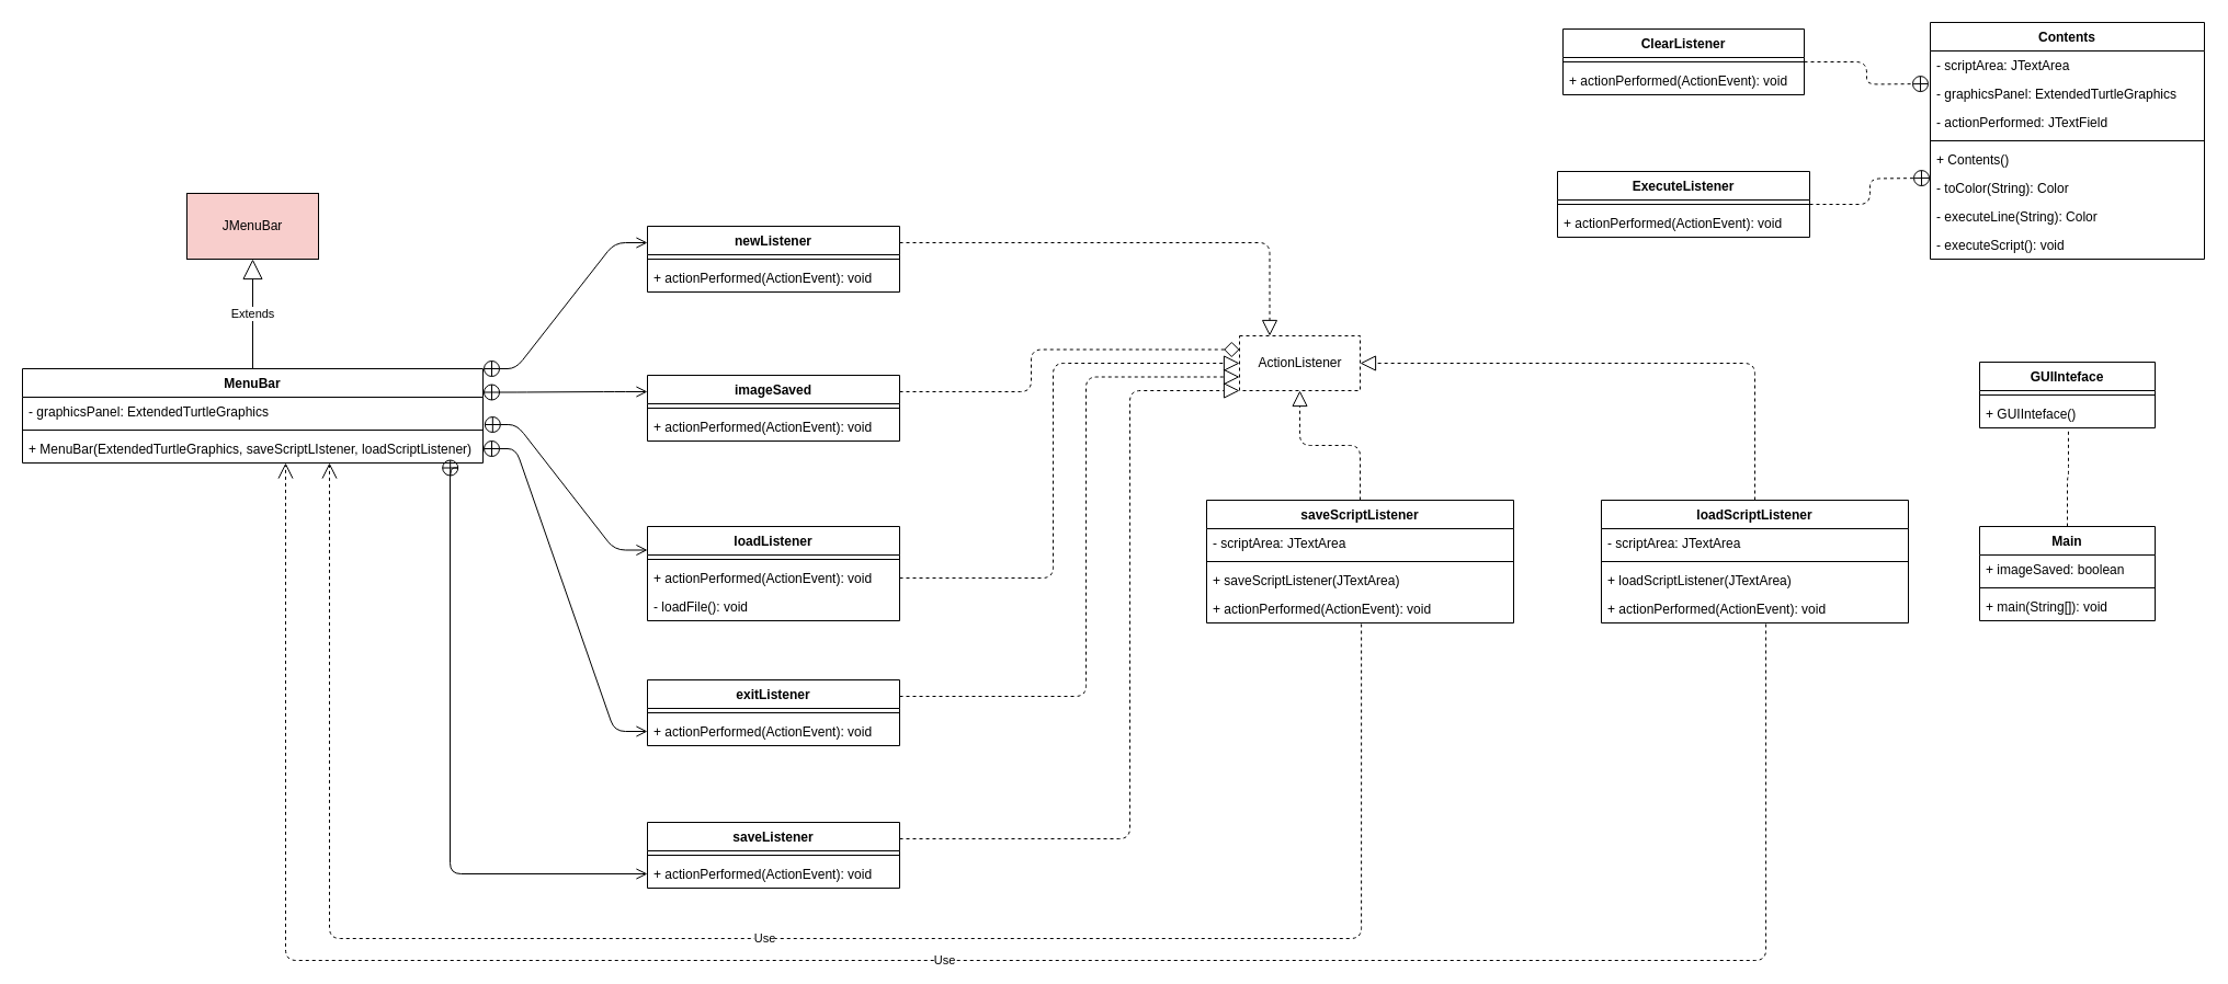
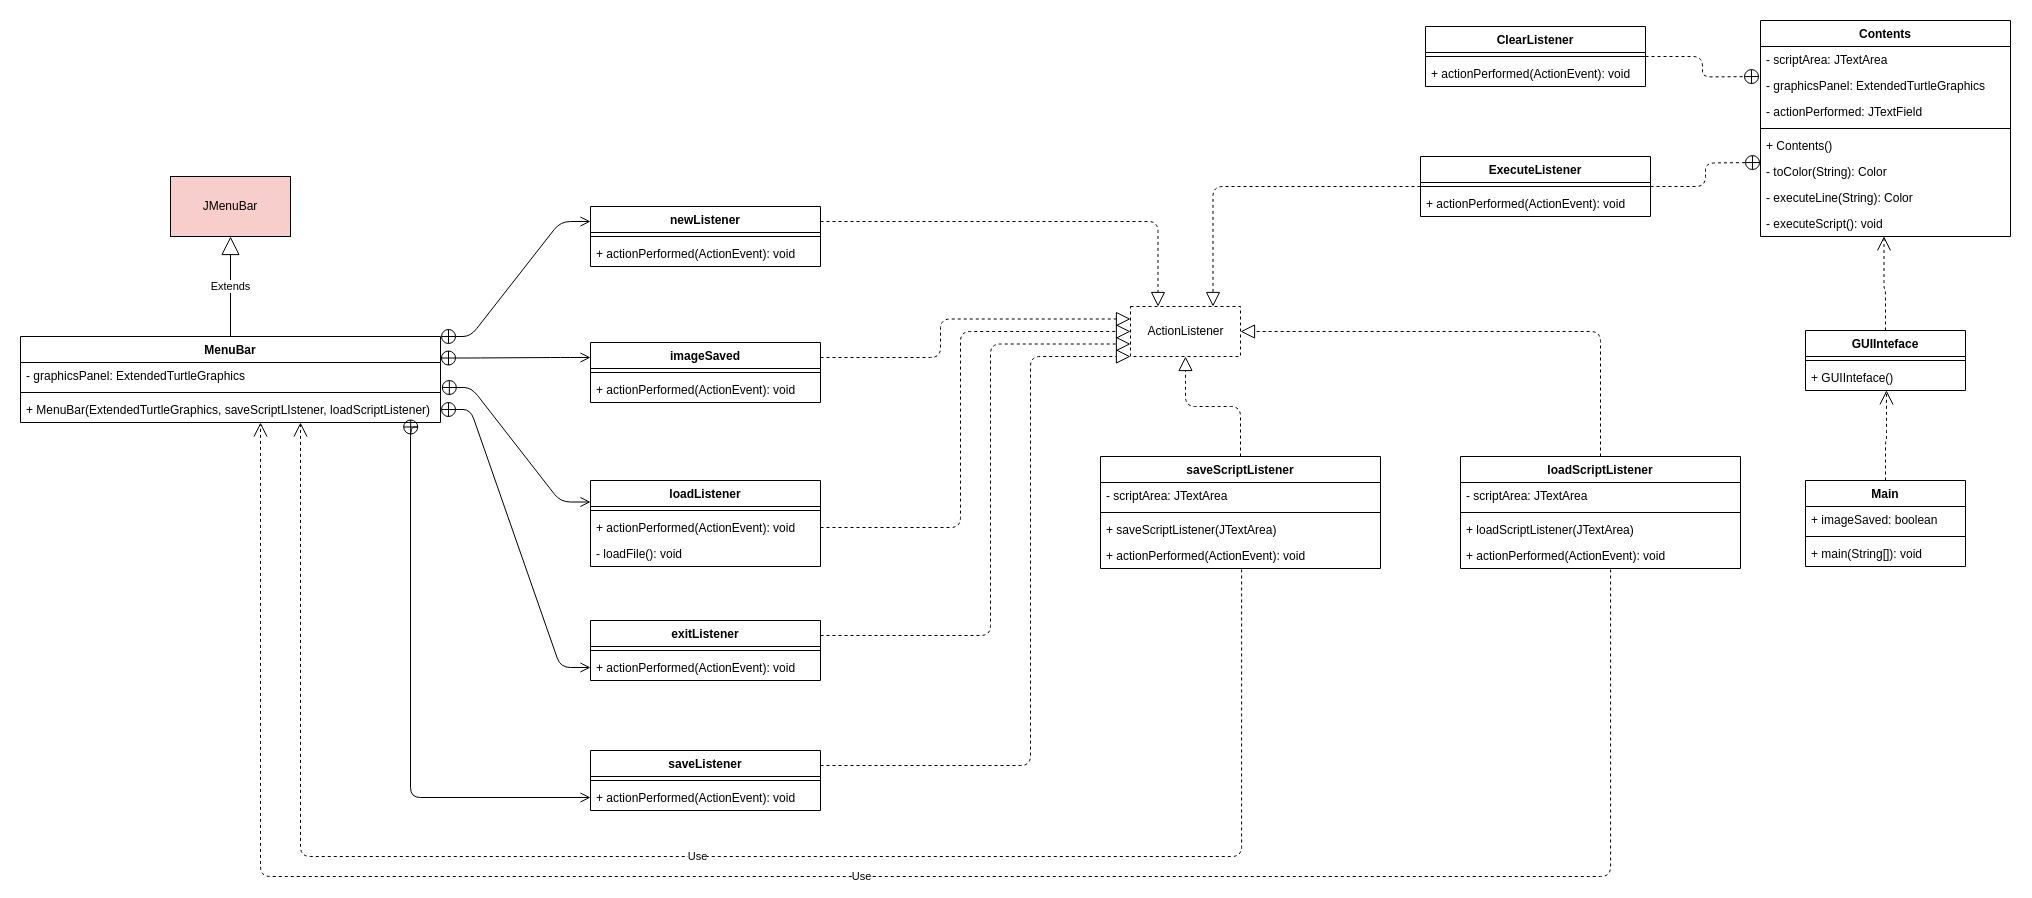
+ <mxCell id="17" style="edgeStyle=orthogonalEdgeStyle;rounded=1;orthogonalLoop=1;jettySize=auto;html=1;entryX=0.75;entryY=0;entryDx=0;entryDy=0;dashed=1;endArrow=block;endFill=0;endSize=12;" parent="1" source="50" target="6" edge="1"><mxGeometry relative="1" as="geometry" /></mxCell>
+ <mxCell id="65" style="edgeStyle=orthogonalEdgeStyle;rounded=1;orthogonalLoop=1;jettySize=auto;html=1;entryX=0.494;entryY=0.994;entryDx=0;entryDy=0;entryPerimeter=0;dashed=1;endArrow=open;endFill=0;endSize=12;" parent="1" source="71" target="64" edge="1"><mxGeometry relative="1" as="geometry" /></mxCell>
- <mxCell id="3" style="edgeStyle=orthogonalEdgeStyle;rounded=1;orthogonalLoop=1;jettySize=auto;html=1;exitX=1;exitY=0.25;exitDx=0;exitDy=0;entryX=0;entryY=0.25;entryDx=0;entryDy=0;dashed=1;endArrow=diamond;endFill=0;endSize=12;" parent="1" source="23" target="6" edge="1"><mxGeometry relative="1" as="geometry"><Array as="points"><mxPoint x="940" y="357" /><mxPoint x="940" y="319" /></Array></mxGeometry></mxCell>
+ <mxCell id="3" style="edgeStyle=orthogonalEdgeStyle;rounded=1;orthogonalLoop=1;jettySize=auto;html=1;exitX=1;exitY=0.25;exitDx=0;exitDy=0;entryX=0;entryY=0.25;entryDx=0;entryDy=0;dashed=1;endArrow=block;endFill=0;endSize=12;" parent="1" source="23" target="6" edge="1"><mxGeometry relative="1" as="geometry"><Array as="points"><mxPoint x="940" y="357" /><mxPoint x="940" y="319" /></Array></mxGeometry></mxCell>
- <mxCell id="66" style="edgeStyle=orthogonalEdgeStyle;rounded=1;orthogonalLoop=1;jettySize=auto;html=1;entryX=0.506;entryY=0.994;entryDx=0;entryDy=0;entryPerimeter=0;dashed=1;endArrow=none;endFill=0;endSize=12;" parent="1" source="67" target="73" edge="1"><mxGeometry relative="1" as="geometry" /></mxCell>
+ <mxCell id="66" style="edgeStyle=orthogonalEdgeStyle;rounded=1;orthogonalLoop=1;jettySize=auto;html=1;entryX=0.506;entryY=0.994;entryDx=0;entryDy=0;entryPerimeter=0;dashed=1;endArrow=open;endFill=0;endSize=12;" parent="1" source="67" target="73" edge="1"><mxGeometry relative="1" as="geometry" /></mxCell>
